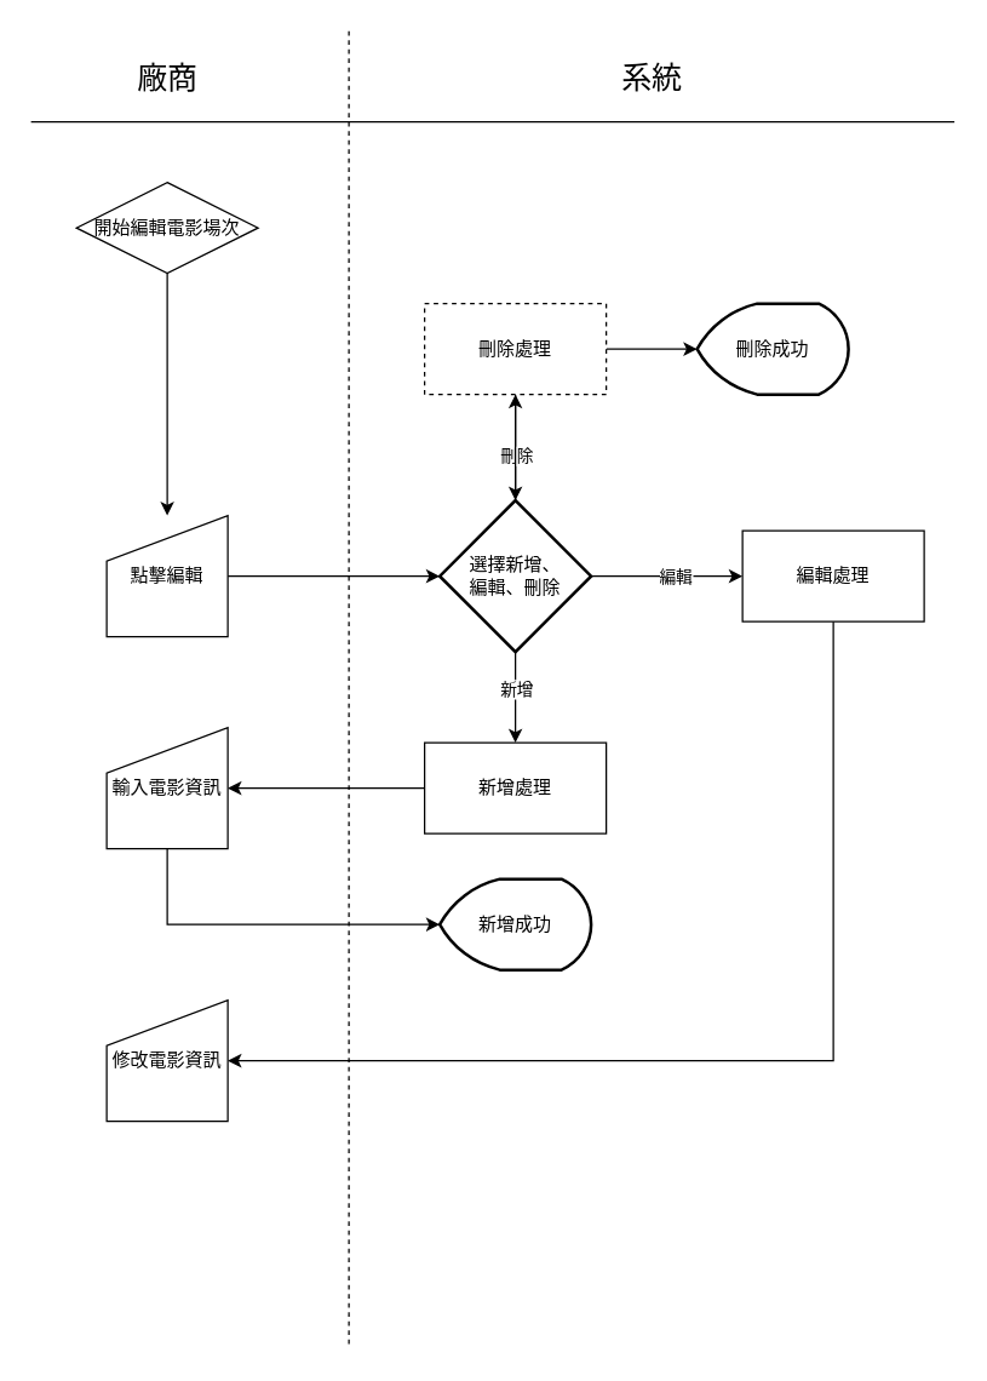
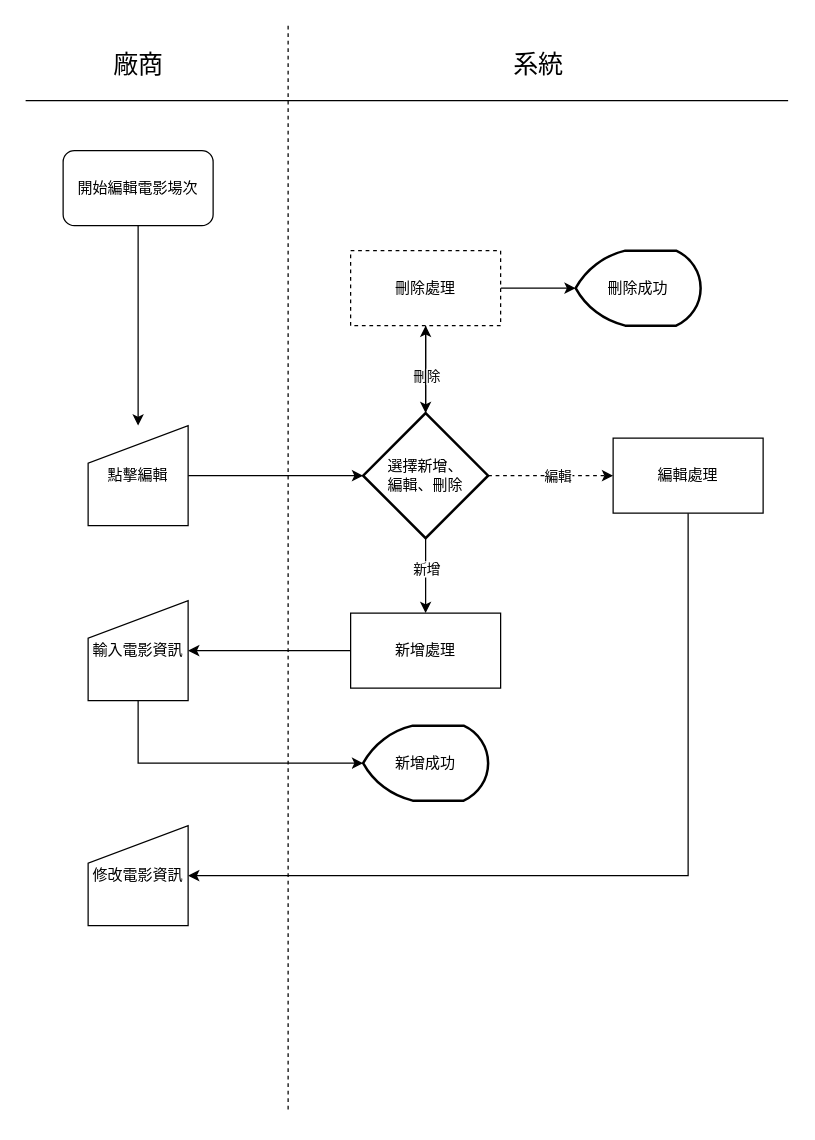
- <mxCell id="7" value="開始編輯電影場次" style="rhombus;whiteSpace=wrap;html=1;" parent="1" vertex="1"><mxGeometry x="50" y="120" width="120" height="60" as="geometry" /></mxCell>
+ <mxCell id="7" value="開始編輯電影場次" style="rounded=1;whiteSpace=wrap;html=1;" parent="1" vertex="1"><mxGeometry x="50" y="120" width="120" height="60" as="geometry" /></mxCell>
- <mxCell id="14" style="edgeStyle=orthogonalEdgeStyle;rounded=0;orthogonalLoop=1;jettySize=auto;html=1;exitX=1;exitY=0.5;exitDx=0;exitDy=0;exitPerimeter=0;entryX=0;entryY=0.5;entryDx=0;entryDy=0;" parent="1" source="16" target="21" edge="1"><mxGeometry relative="1" as="geometry" /></mxCell>
+ <mxCell id="14" style="edgeStyle=orthogonalEdgeStyle;rounded=0;orthogonalLoop=1;jettySize=auto;html=1;exitX=1;exitY=0.5;exitDx=0;exitDy=0;exitPerimeter=0;entryX=0;entryY=0.5;entryDx=0;entryDy=0;dashed=1;" parent="1" source="16" target="21" edge="1"><mxGeometry relative="1" as="geometry" /></mxCell>
